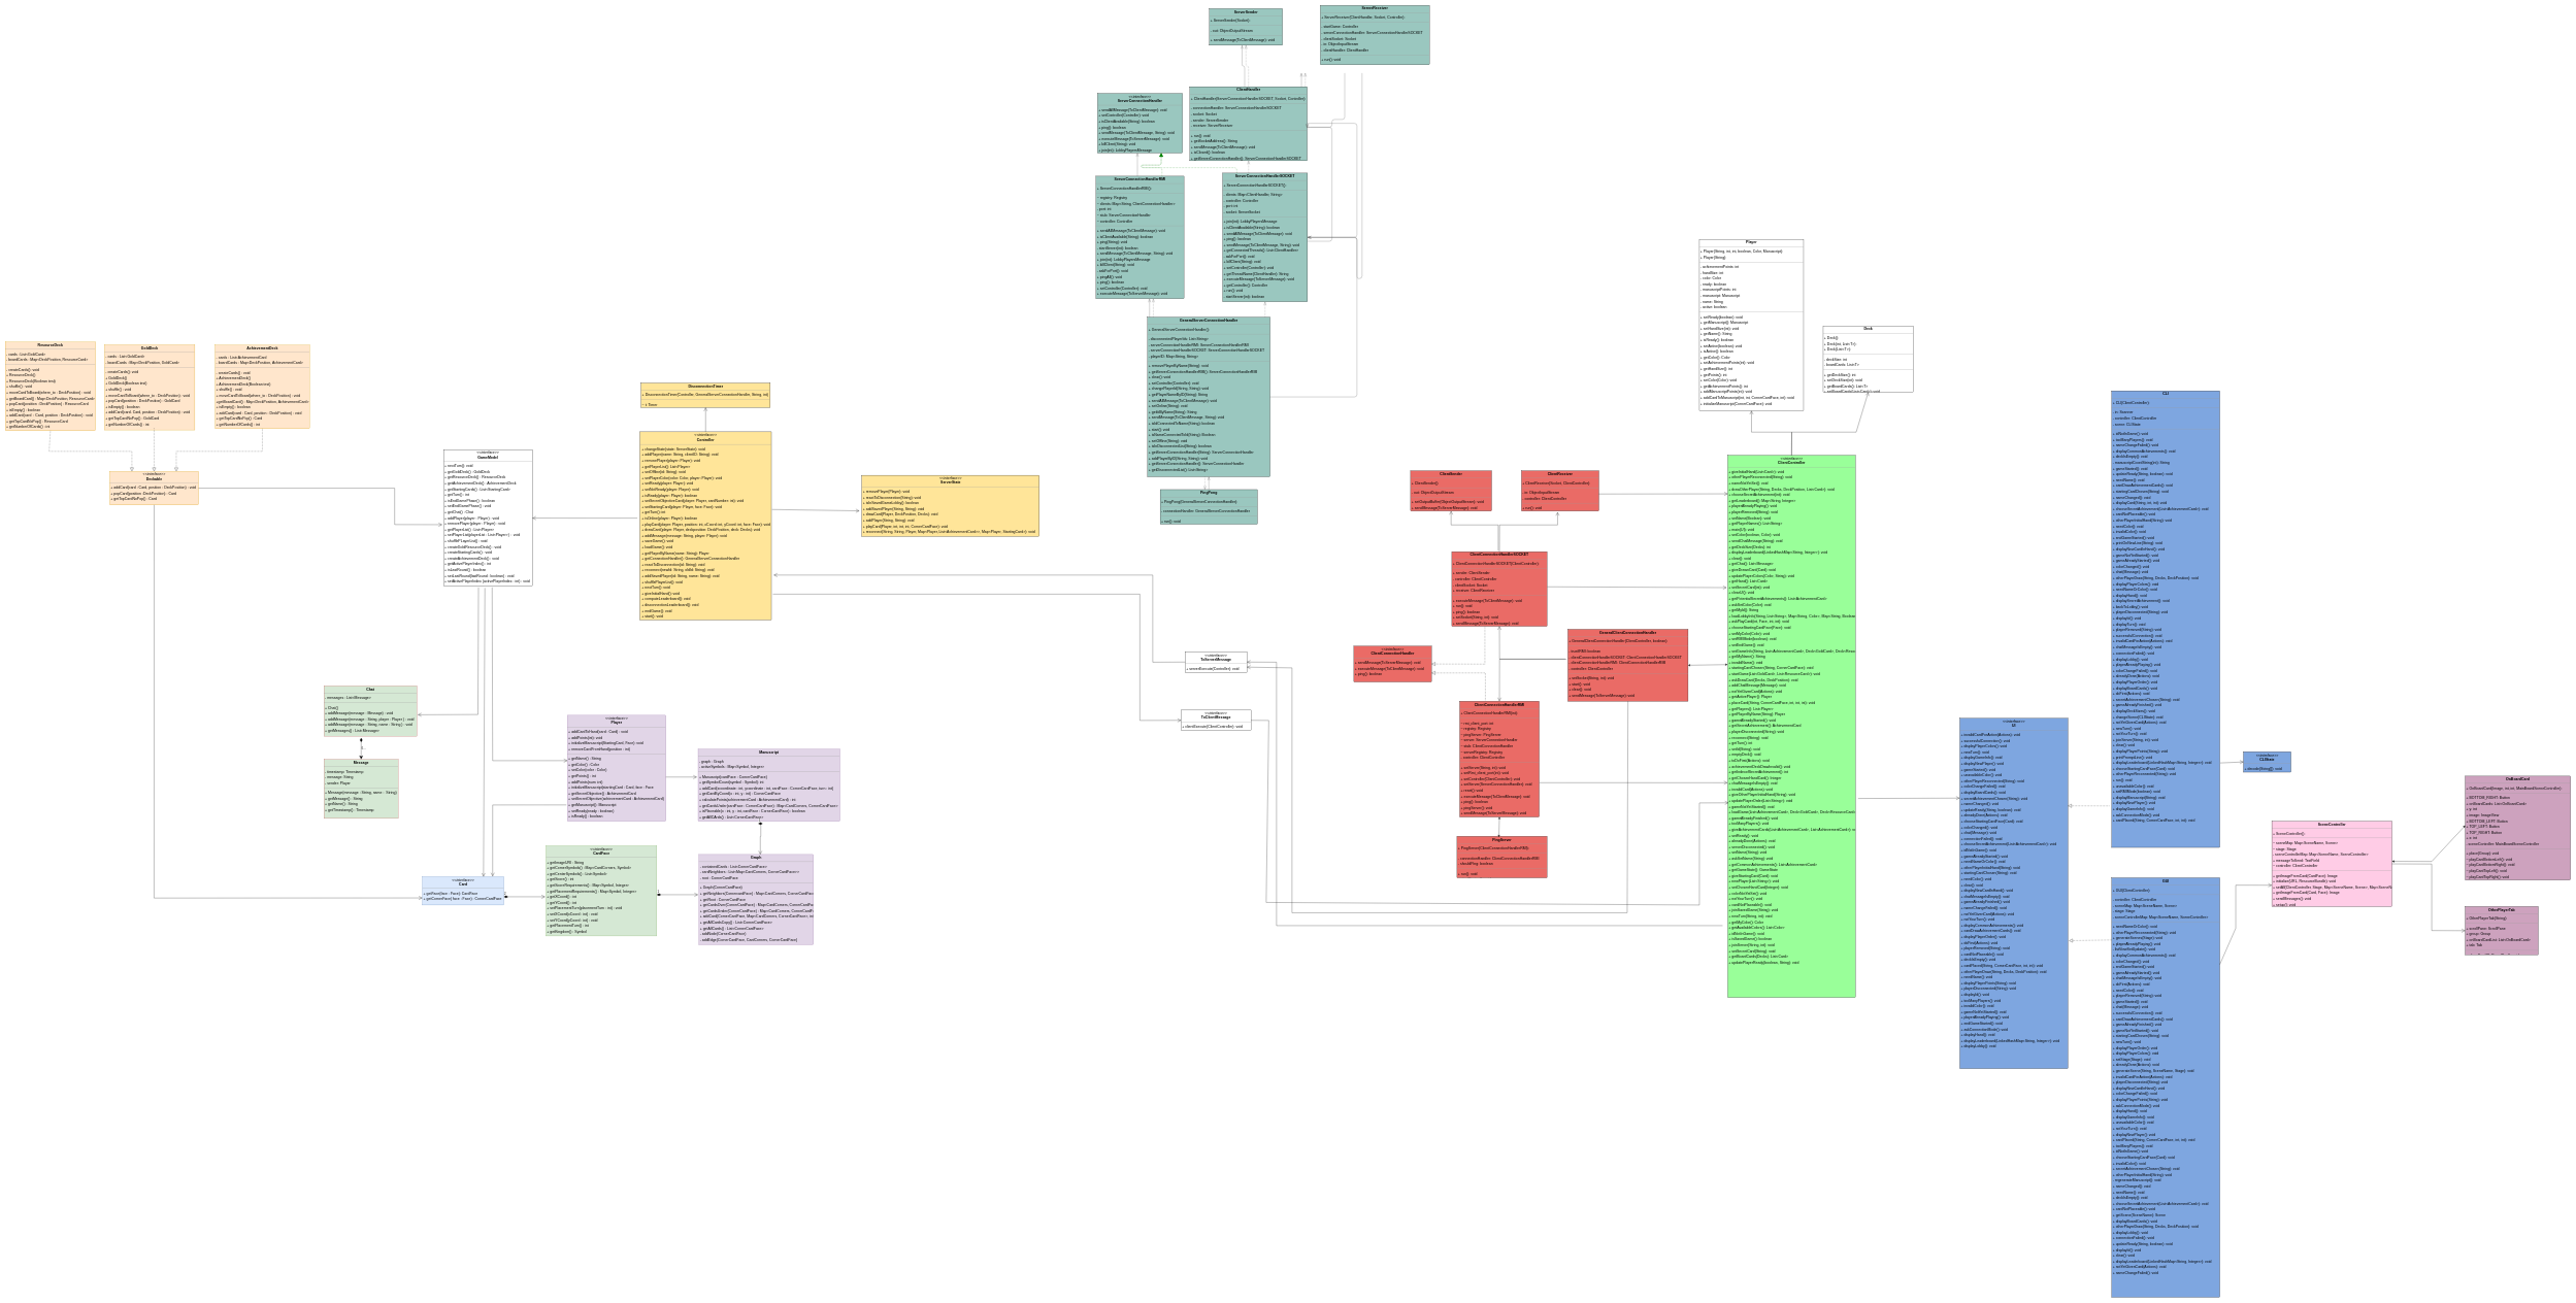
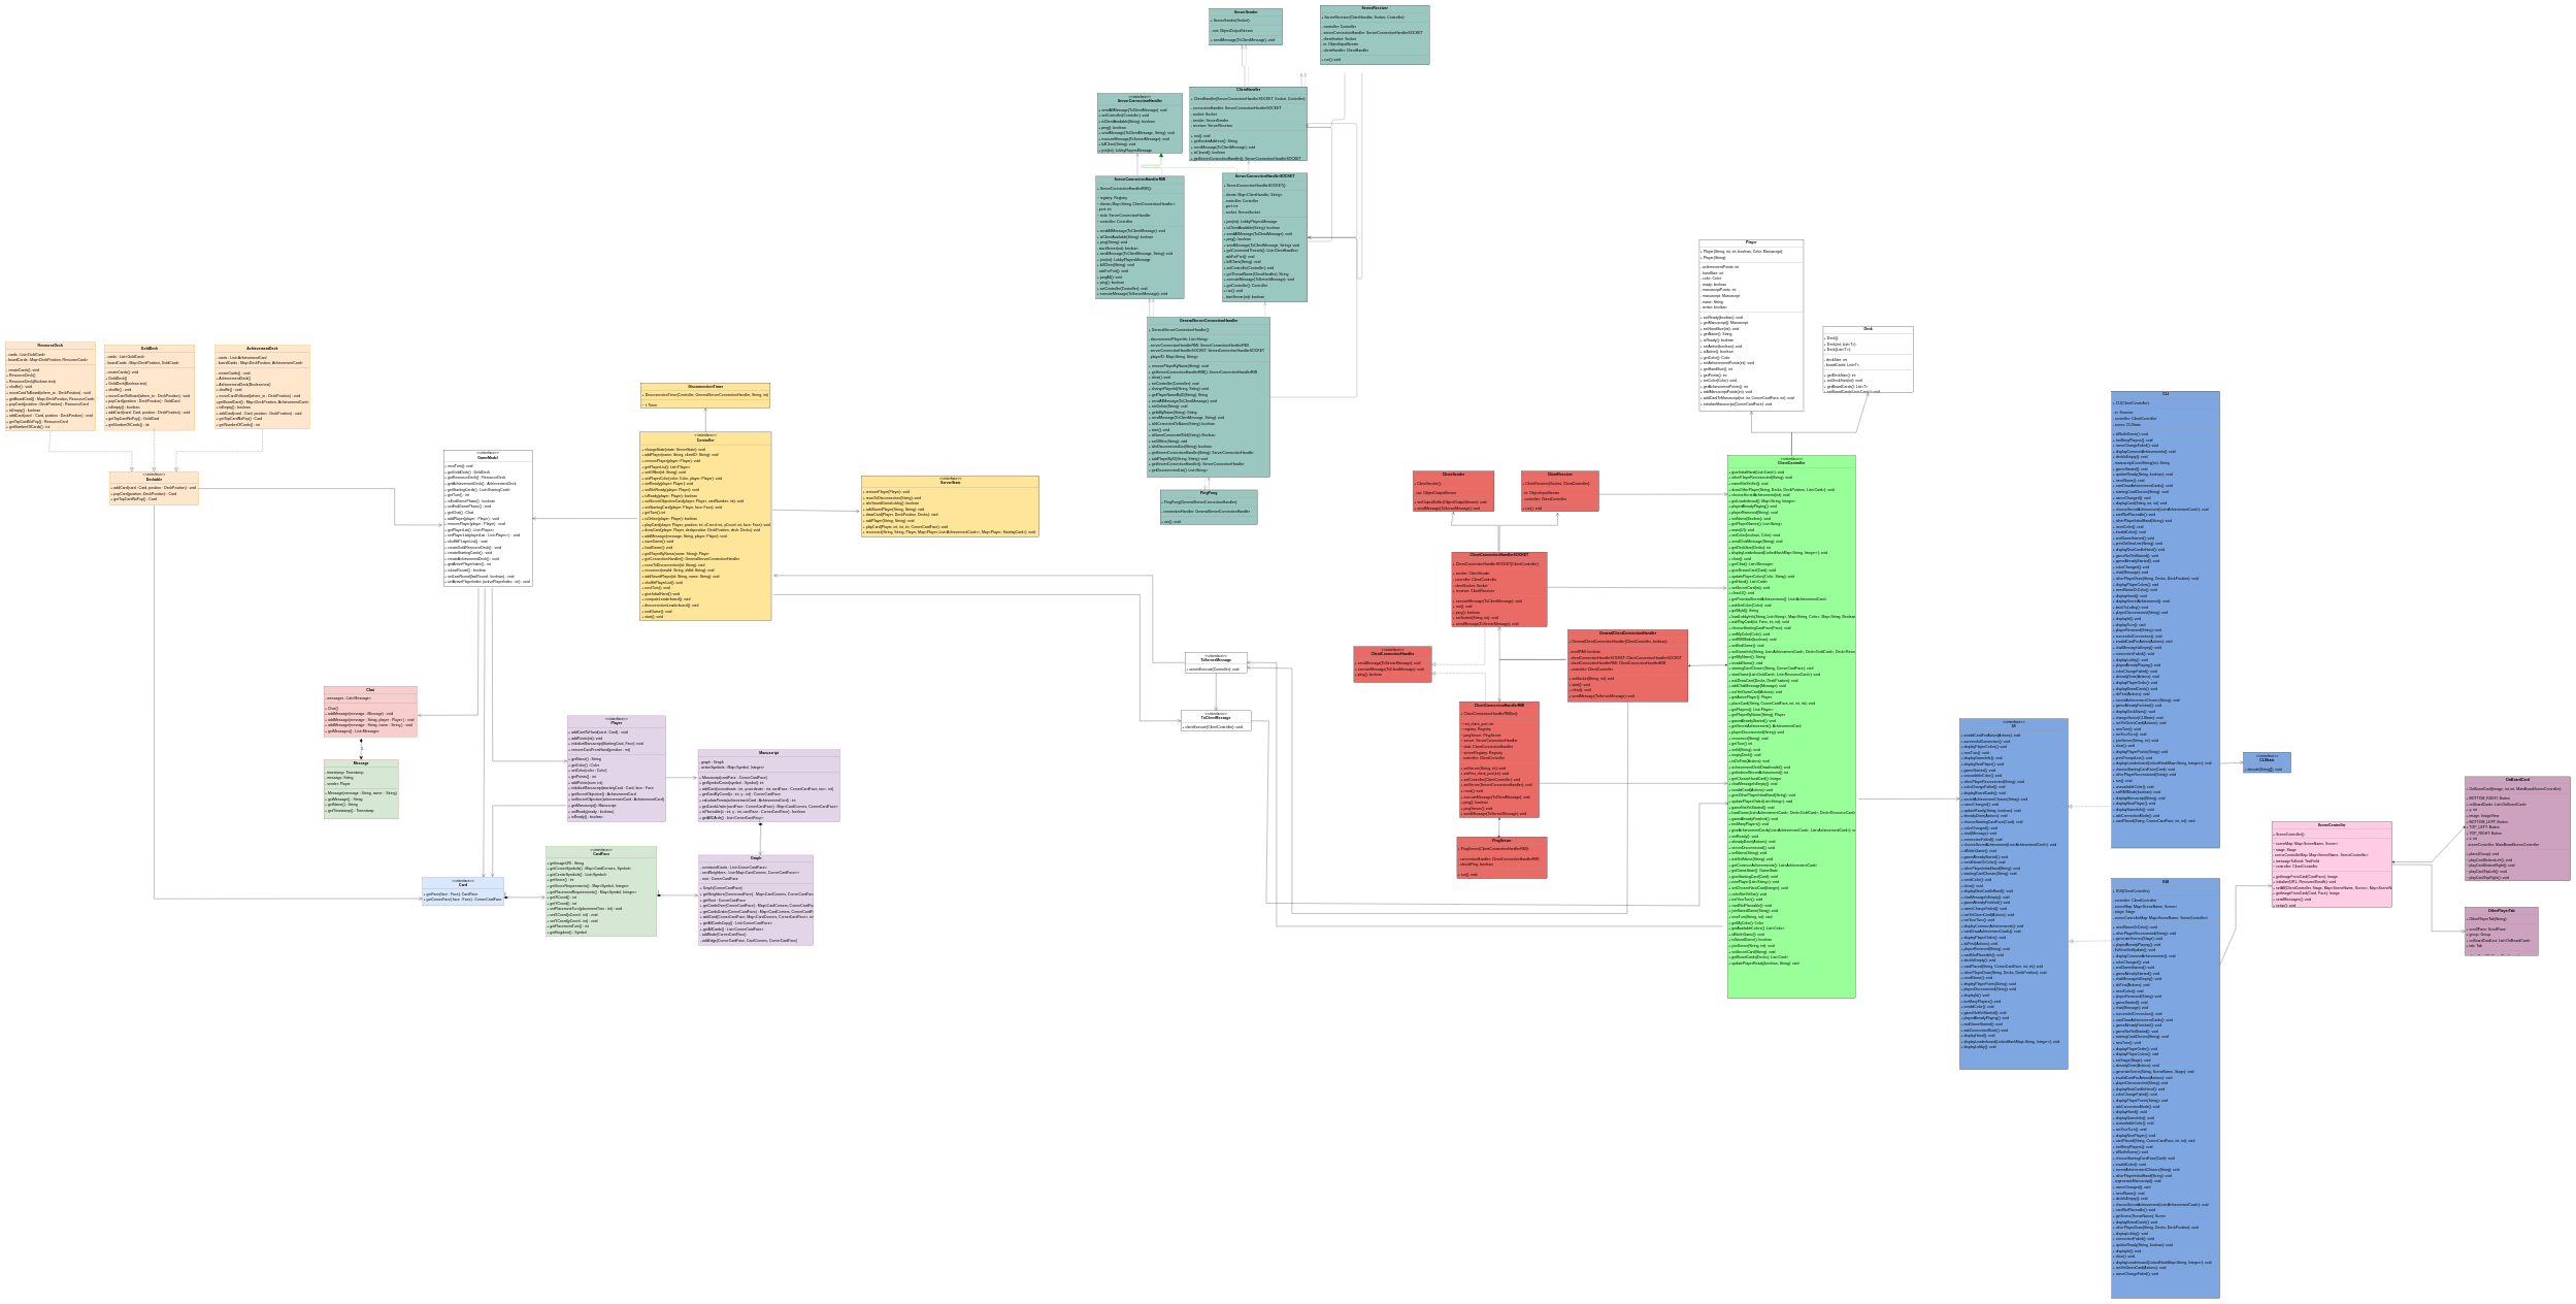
- <mxCell id="38" value="&lt;p style=&quot;margin:0px;margin-top:4px;text-align:center;&quot;&gt;&lt;b&gt;ServerReceiver&lt;/b&gt;&lt;/p&gt;&lt;hr size=&quot;1&quot;/&gt;&lt;p style=&quot;margin:0 0 0 4px;line-height:1.6;&quot;&gt;+ ServerReceiver(ClientHandler, Socket, Controller): &lt;/p&gt;&lt;hr size=&quot;1&quot;/&gt;&lt;p style=&quot;margin:0 0 0 4px;line-height:1.6;&quot;&gt;- startGame: Controller&lt;br/&gt;- serverConnectionHandler: ServerConnectionHandlerSOCKET&lt;br/&gt;- clientSocket: Socket&lt;br/&gt;- in: ObjectInputStream&lt;br/&gt;- clientHandler: ClientHandler&lt;/p&gt;&lt;hr size=&quot;1&quot;/&gt;&lt;p style=&quot;margin:0 0 0 4px;line-height:1.6;&quot;&gt;+ run(): void&lt;/p&gt;" style="verticalAlign=top;align=left;overflow=fill;fontSize=14;fontFamily=Helvetica;html=1;rounded=0;shadow=0;comic=0;labelBackgroundColor=none;strokeWidth=1;fillColor=#9AC7BF;" parent="1" vertex="1"><mxGeometry x="5120" y="20" width="423" height="230" as="geometry" /></mxCell>
+ <mxCell id="38" value="&lt;p style=&quot;margin:0px;margin-top:4px;text-align:center;&quot;&gt;&lt;b&gt;ServerReceiver&lt;/b&gt;&lt;/p&gt;&lt;hr size=&quot;1&quot;/&gt;&lt;p style=&quot;margin:0 0 0 4px;line-height:1.6;&quot;&gt;+ ServerReceiver(ClientHandler, Socket, Controller): &lt;/p&gt;&lt;hr size=&quot;1&quot;/&gt;&lt;p style=&quot;margin:0 0 0 4px;line-height:1.6;&quot;&gt;- controller: Controller&lt;br/&gt;- serverConnectionHandler: ServerConnectionHandlerSOCKET&lt;br/&gt;- clientSocket: Socket&lt;br/&gt;- in: ObjectInputStream&lt;br/&gt;- clientHandler: ClientHandler&lt;/p&gt;&lt;hr size=&quot;1&quot;/&gt;&lt;p style=&quot;margin:0 0 0 4px;line-height:1.6;&quot;&gt;+ run(): void&lt;/p&gt;" style="verticalAlign=top;align=left;overflow=fill;fontSize=14;fontFamily=Helvetica;html=1;rounded=0;shadow=0;comic=0;labelBackgroundColor=none;strokeWidth=1;fillColor=#9AC7BF;" parent="1" vertex="1"><mxGeometry x="5120" y="20" width="423" height="230" as="geometry" /></mxCell>
- <mxCell id="23" value="&lt;p style=&quot;margin:0px;margin-top:4px;text-align:center;&quot;&gt;&lt;b&gt;ClientSender&lt;/b&gt;&lt;/p&gt;&lt;hr size=&quot;1&quot;/&gt;&lt;p style=&quot;margin:0 0 0 4px;line-height:1.6;&quot;&gt;+ ClientSender(): &lt;/p&gt;&lt;hr size=&quot;1&quot;/&gt;&lt;p style=&quot;margin:0 0 0 4px;line-height:1.6;&quot;&gt;- out: ObjectOutputStream&lt;/p&gt;&lt;hr size=&quot;1&quot;/&gt;&lt;p style=&quot;margin:0 0 0 4px;line-height:1.6;&quot;&gt;+ setOutputBuffer(ObjectOutputStream): void&lt;br/&gt;+ sendMessage(ToServerMessage): void&lt;/p&gt;" style="verticalAlign=top;align=left;overflow=fill;fontSize=14;fontFamily=Helvetica;html=1;rounded=0;shadow=0;comic=0;labelBackgroundColor=none;strokeWidth=1;fillColor=#EA6B66;" parent="1" vertex="1"><mxGeometry x="5470" y="1825.5" width="314" height="156" as="geometry" /></mxCell>
+ <mxCell id="23" value="&lt;p style=&quot;margin:0px;margin-top:4px;text-align:center;&quot;&gt;&lt;b&gt;ClientSender&lt;/b&gt;&lt;/p&gt;&lt;hr size=&quot;1&quot;/&gt;&lt;p style=&quot;margin:0 0 0 4px;line-height:1.6;&quot;&gt;+ ClientSender(): &lt;/p&gt;&lt;hr size=&quot;1&quot;/&gt;&lt;p style=&quot;margin:0 0 0 4px;line-height:1.6;&quot;&gt;- out: ObjectOutputStream&lt;/p&gt;&lt;hr size=&quot;1&quot;/&gt;&lt;p style=&quot;margin:0 0 0 4px;line-height:1.6;&quot;&gt;+ setOutputBuffer(ObjectOutputStream): void&lt;br/&gt;+ sendMessage(ToServerMessage): void&lt;/p&gt;" style="verticalAlign=top;align=left;overflow=fill;fontSize=14;fontFamily=Helvetica;html=1;rounded=0;shadow=0;comic=0;labelBackgroundColor=none;strokeWidth=1;fillColor=#EA6B66;" parent="1" vertex="1"><mxGeometry x="5480" y="1825.5" width="314" height="156" as="geometry" /></mxCell>
+ <mxCell id="99" value="" style="endArrow=open;endFill=1;endSize=12;html=1;rounded=0;entryX=0.5;entryY=0;entryDx=0;entryDy=0;exitX=0.5;exitY=1;exitDx=0;exitDy=0;" edge="1" parent="1" source="61" target="60"><mxGeometry width="160" relative="1" as="geometry"><mxPoint x="3880" y="2270" as="sourcePoint" /><mxPoint x="4040" y="2270" as="targetPoint" /></mxGeometry></mxCell>
- <mxCell id="5" value="&lt;p style=&quot;margin:0px;margin-top:4px;text-align:center;&quot;&gt;&lt;b&gt;Chat&lt;/b&gt;&lt;/p&gt;&lt;hr size=&quot;1&quot;&gt;&lt;p style=&quot;margin:0 0 0 4px;line-height:1.6;&quot;&gt;&lt;/p&gt;&lt;p style=&quot;margin:0 0 0 4px;line-height:1.6;&quot;&gt;- messages : List&amp;lt;Message&amp;gt;&lt;/p&gt;&lt;hr size=&quot;1&quot;&gt;&lt;p style=&quot;margin:0 0 0 4px;line-height:1.6;&quot;&gt;+ Chat()&lt;/p&gt;&lt;p style=&quot;margin:0 0 0 4px;line-height:1.6;&quot;&gt;+ addMessage(message : Message) : void&lt;br&gt;+ addMessage(message : String, player : Player ) : void&lt;/p&gt;&lt;p style=&quot;margin:0 0 0 4px;line-height:1.6;&quot;&gt;+ addMessage(message : String, name : String ) : void&lt;br&gt;&lt;/p&gt;&lt;p style=&quot;margin:0 0 0 4px;line-height:1.6;&quot;&gt;+ getMessages() : List&amp;lt;Message&amp;gt;&lt;/p&gt;" style="verticalAlign=top;align=left;overflow=fill;fontSize=14;fontFamily=Helvetica;html=1;rounded=0;shadow=0;comic=0;labelBackgroundColor=none;strokeWidth=1;fillColor=#d5e8d4;strokeColor=#b85450;" parent="1" vertex="1"><mxGeometry x="1256.25" y="2660" width="360" height="195" as="geometry" /></mxCell>
+ <mxCell id="5" value="&lt;p style=&quot;margin:0px;margin-top:4px;text-align:center;&quot;&gt;&lt;b&gt;Chat&lt;/b&gt;&lt;/p&gt;&lt;hr size=&quot;1&quot;&gt;&lt;p style=&quot;margin:0 0 0 4px;line-height:1.6;&quot;&gt;&lt;/p&gt;&lt;p style=&quot;margin:0 0 0 4px;line-height:1.6;&quot;&gt;- messages : List&amp;lt;Message&amp;gt;&lt;/p&gt;&lt;hr size=&quot;1&quot;&gt;&lt;p style=&quot;margin:0 0 0 4px;line-height:1.6;&quot;&gt;+ Chat()&lt;/p&gt;&lt;p style=&quot;margin:0 0 0 4px;line-height:1.6;&quot;&gt;+ addMessage(message : Message) : void&lt;br&gt;+ addMessage(message : String, player : Player ) : void&lt;/p&gt;&lt;p style=&quot;margin:0 0 0 4px;line-height:1.6;&quot;&gt;+ addMessage(message : String, name : String ) : void&lt;br&gt;&lt;/p&gt;&lt;p style=&quot;margin:0 0 0 4px;line-height:1.6;&quot;&gt;+ getMessages() : List&amp;lt;Message&amp;gt;&lt;/p&gt;" style="verticalAlign=top;align=left;overflow=fill;fontSize=14;fontFamily=Helvetica;html=1;rounded=0;shadow=0;comic=0;labelBackgroundColor=none;strokeWidth=1;fillColor=#f8cecc;strokeColor=#b85450;" parent="1" vertex="1"><mxGeometry x="1256.25" y="2660" width="360" height="195" as="geometry" /></mxCell>
